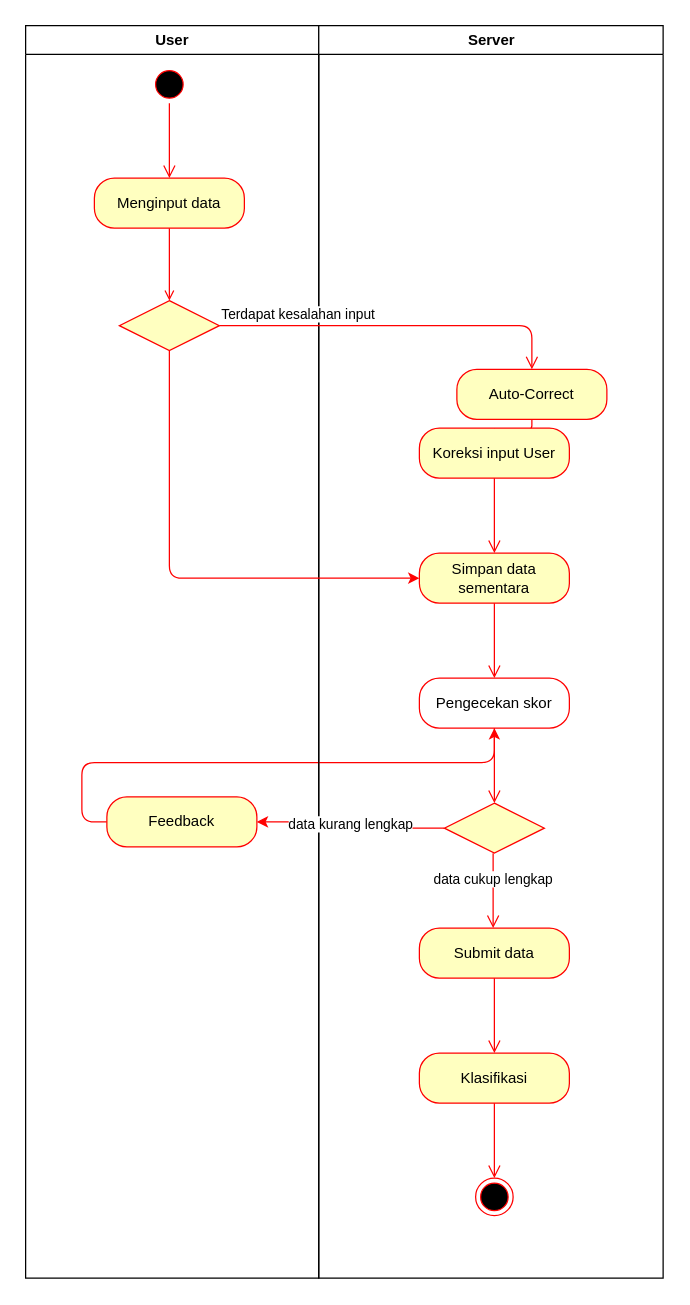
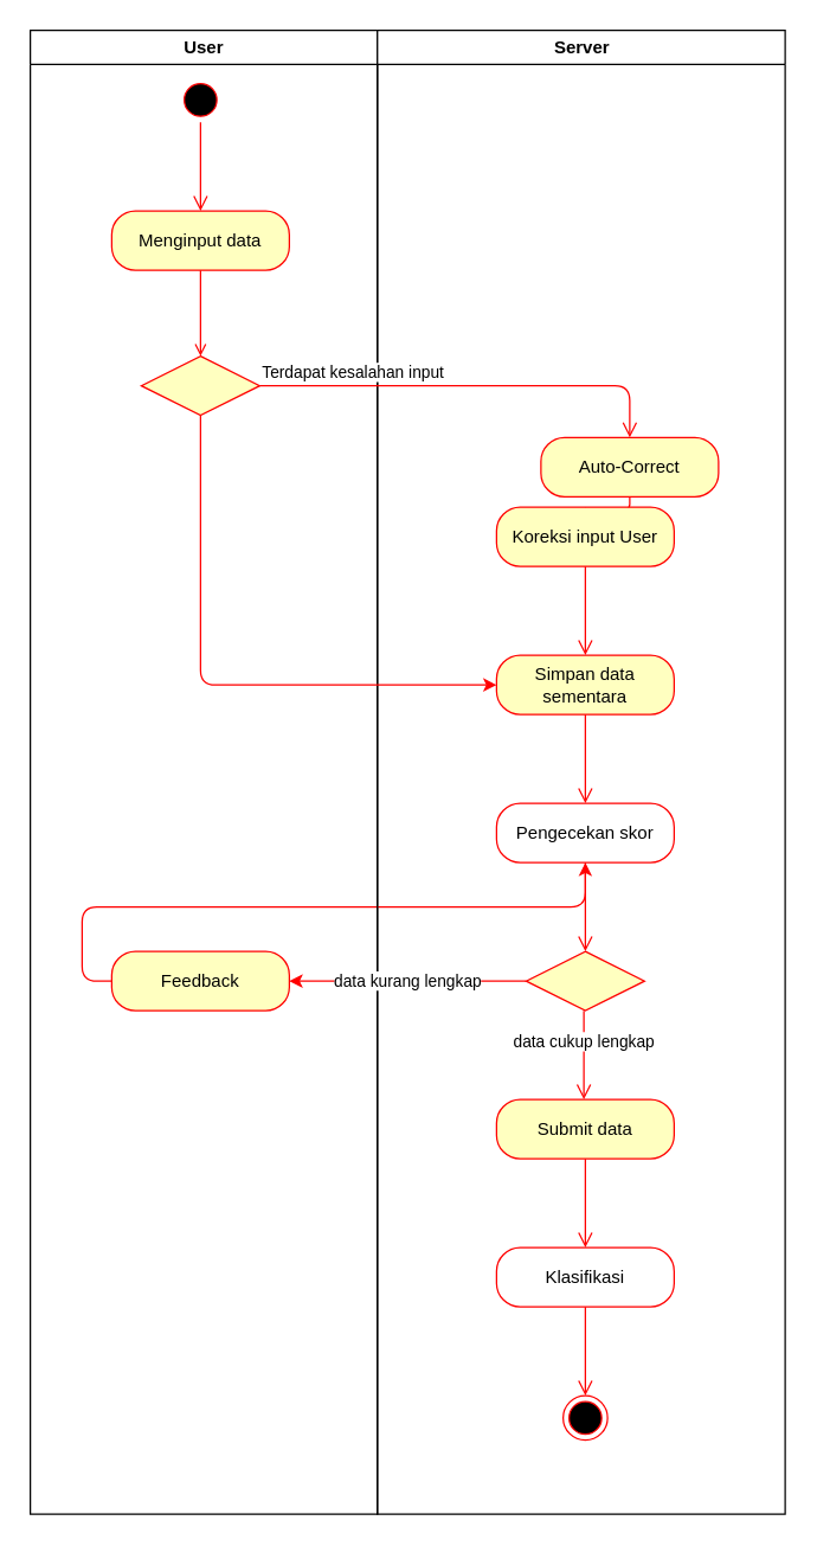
- <mxCell id="9" value="Feedback" style="rounded=1;whiteSpace=wrap;html=1;arcSize=40;fontColor=#000000;fillColor=#ffffc0;strokeColor=#ff0000;" vertex="1" parent="2"><mxGeometry x="65" y="617" width="120" height="40" as="geometry" /></mxCell>
+ <mxCell id="9" value="Feedback" style="rounded=1;whiteSpace=wrap;html=1;arcSize=40;fontColor=#000000;fillColor=#ffffc0;strokeColor=#ff0000;" vertex="1" parent="2"><mxGeometry x="55" y="622" width="120" height="40" as="geometry" /></mxCell>
- <mxCell id="23" value="Klasifikasi" style="rounded=1;whiteSpace=wrap;html=1;arcSize=40;fontColor=#000000;fillColor=#ffffc0;strokeColor=#ff0000;" vertex="1" parent="10"><mxGeometry x="80.5" y="822" width="120" height="40" as="geometry" /></mxCell>
+ <mxCell id="23" value="Klasifikasi" style="rounded=1;whiteSpace=wrap;html=1;arcSize=40;fontColor=#000000;fillColor=#ffffff;strokeColor=#ff0000;" vertex="1" parent="10"><mxGeometry x="80.5" y="822" width="120" height="40" as="geometry" /></mxCell>
